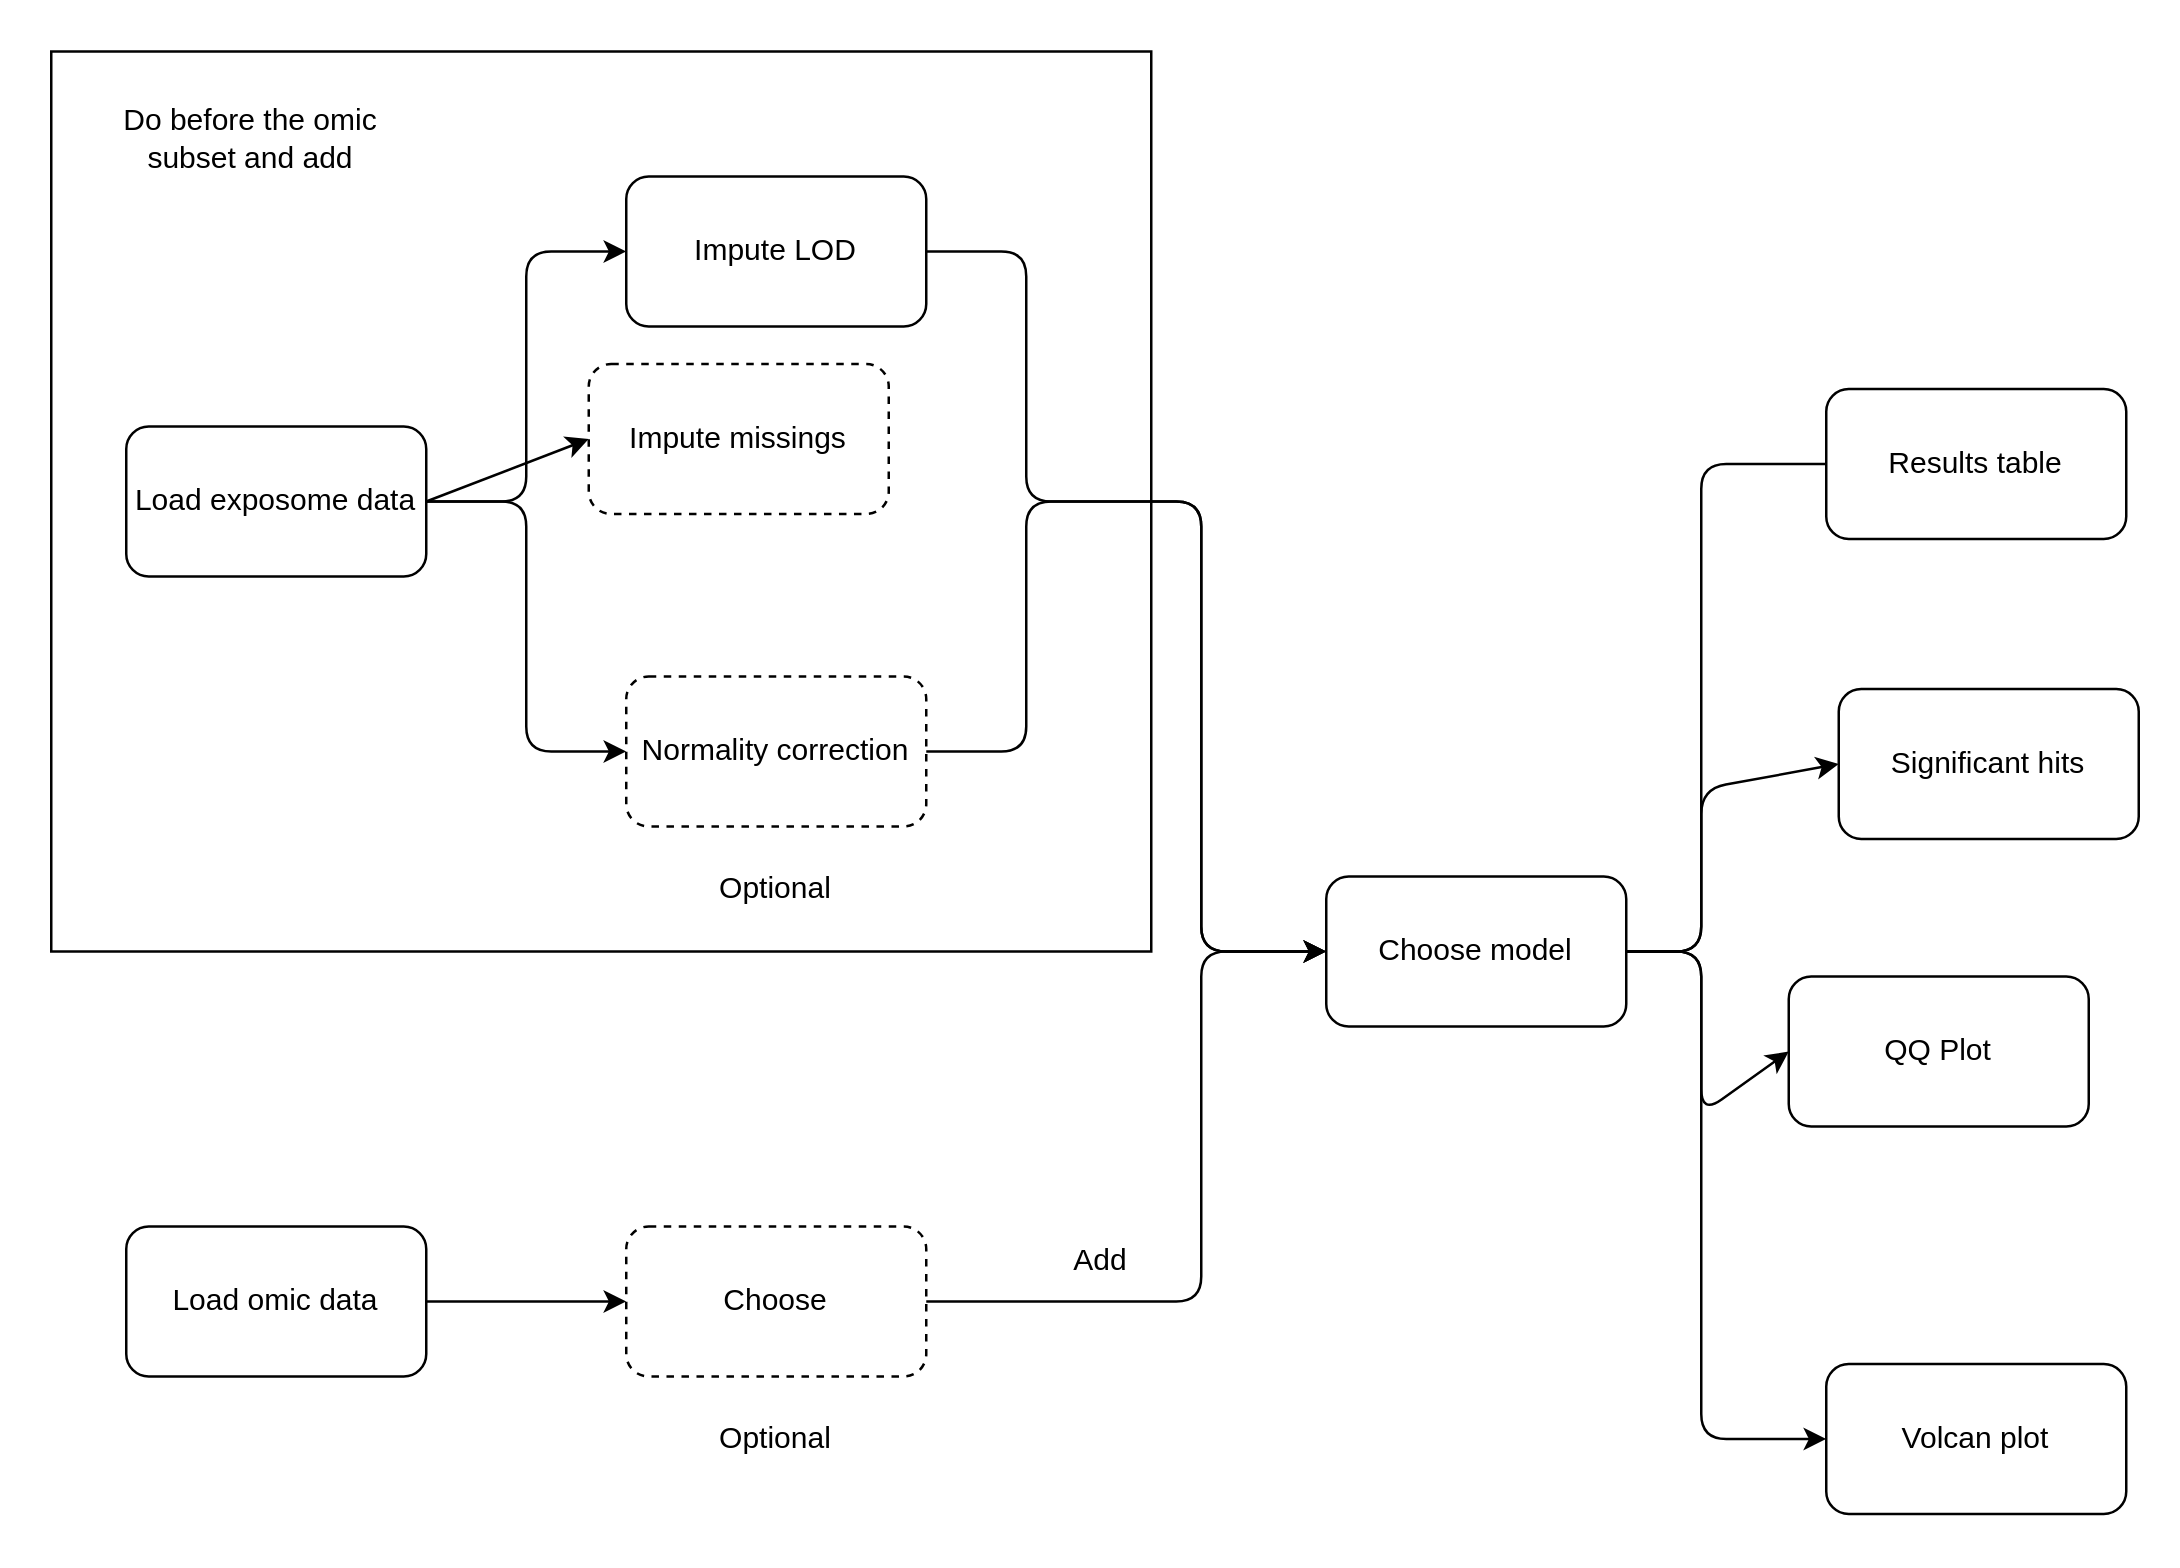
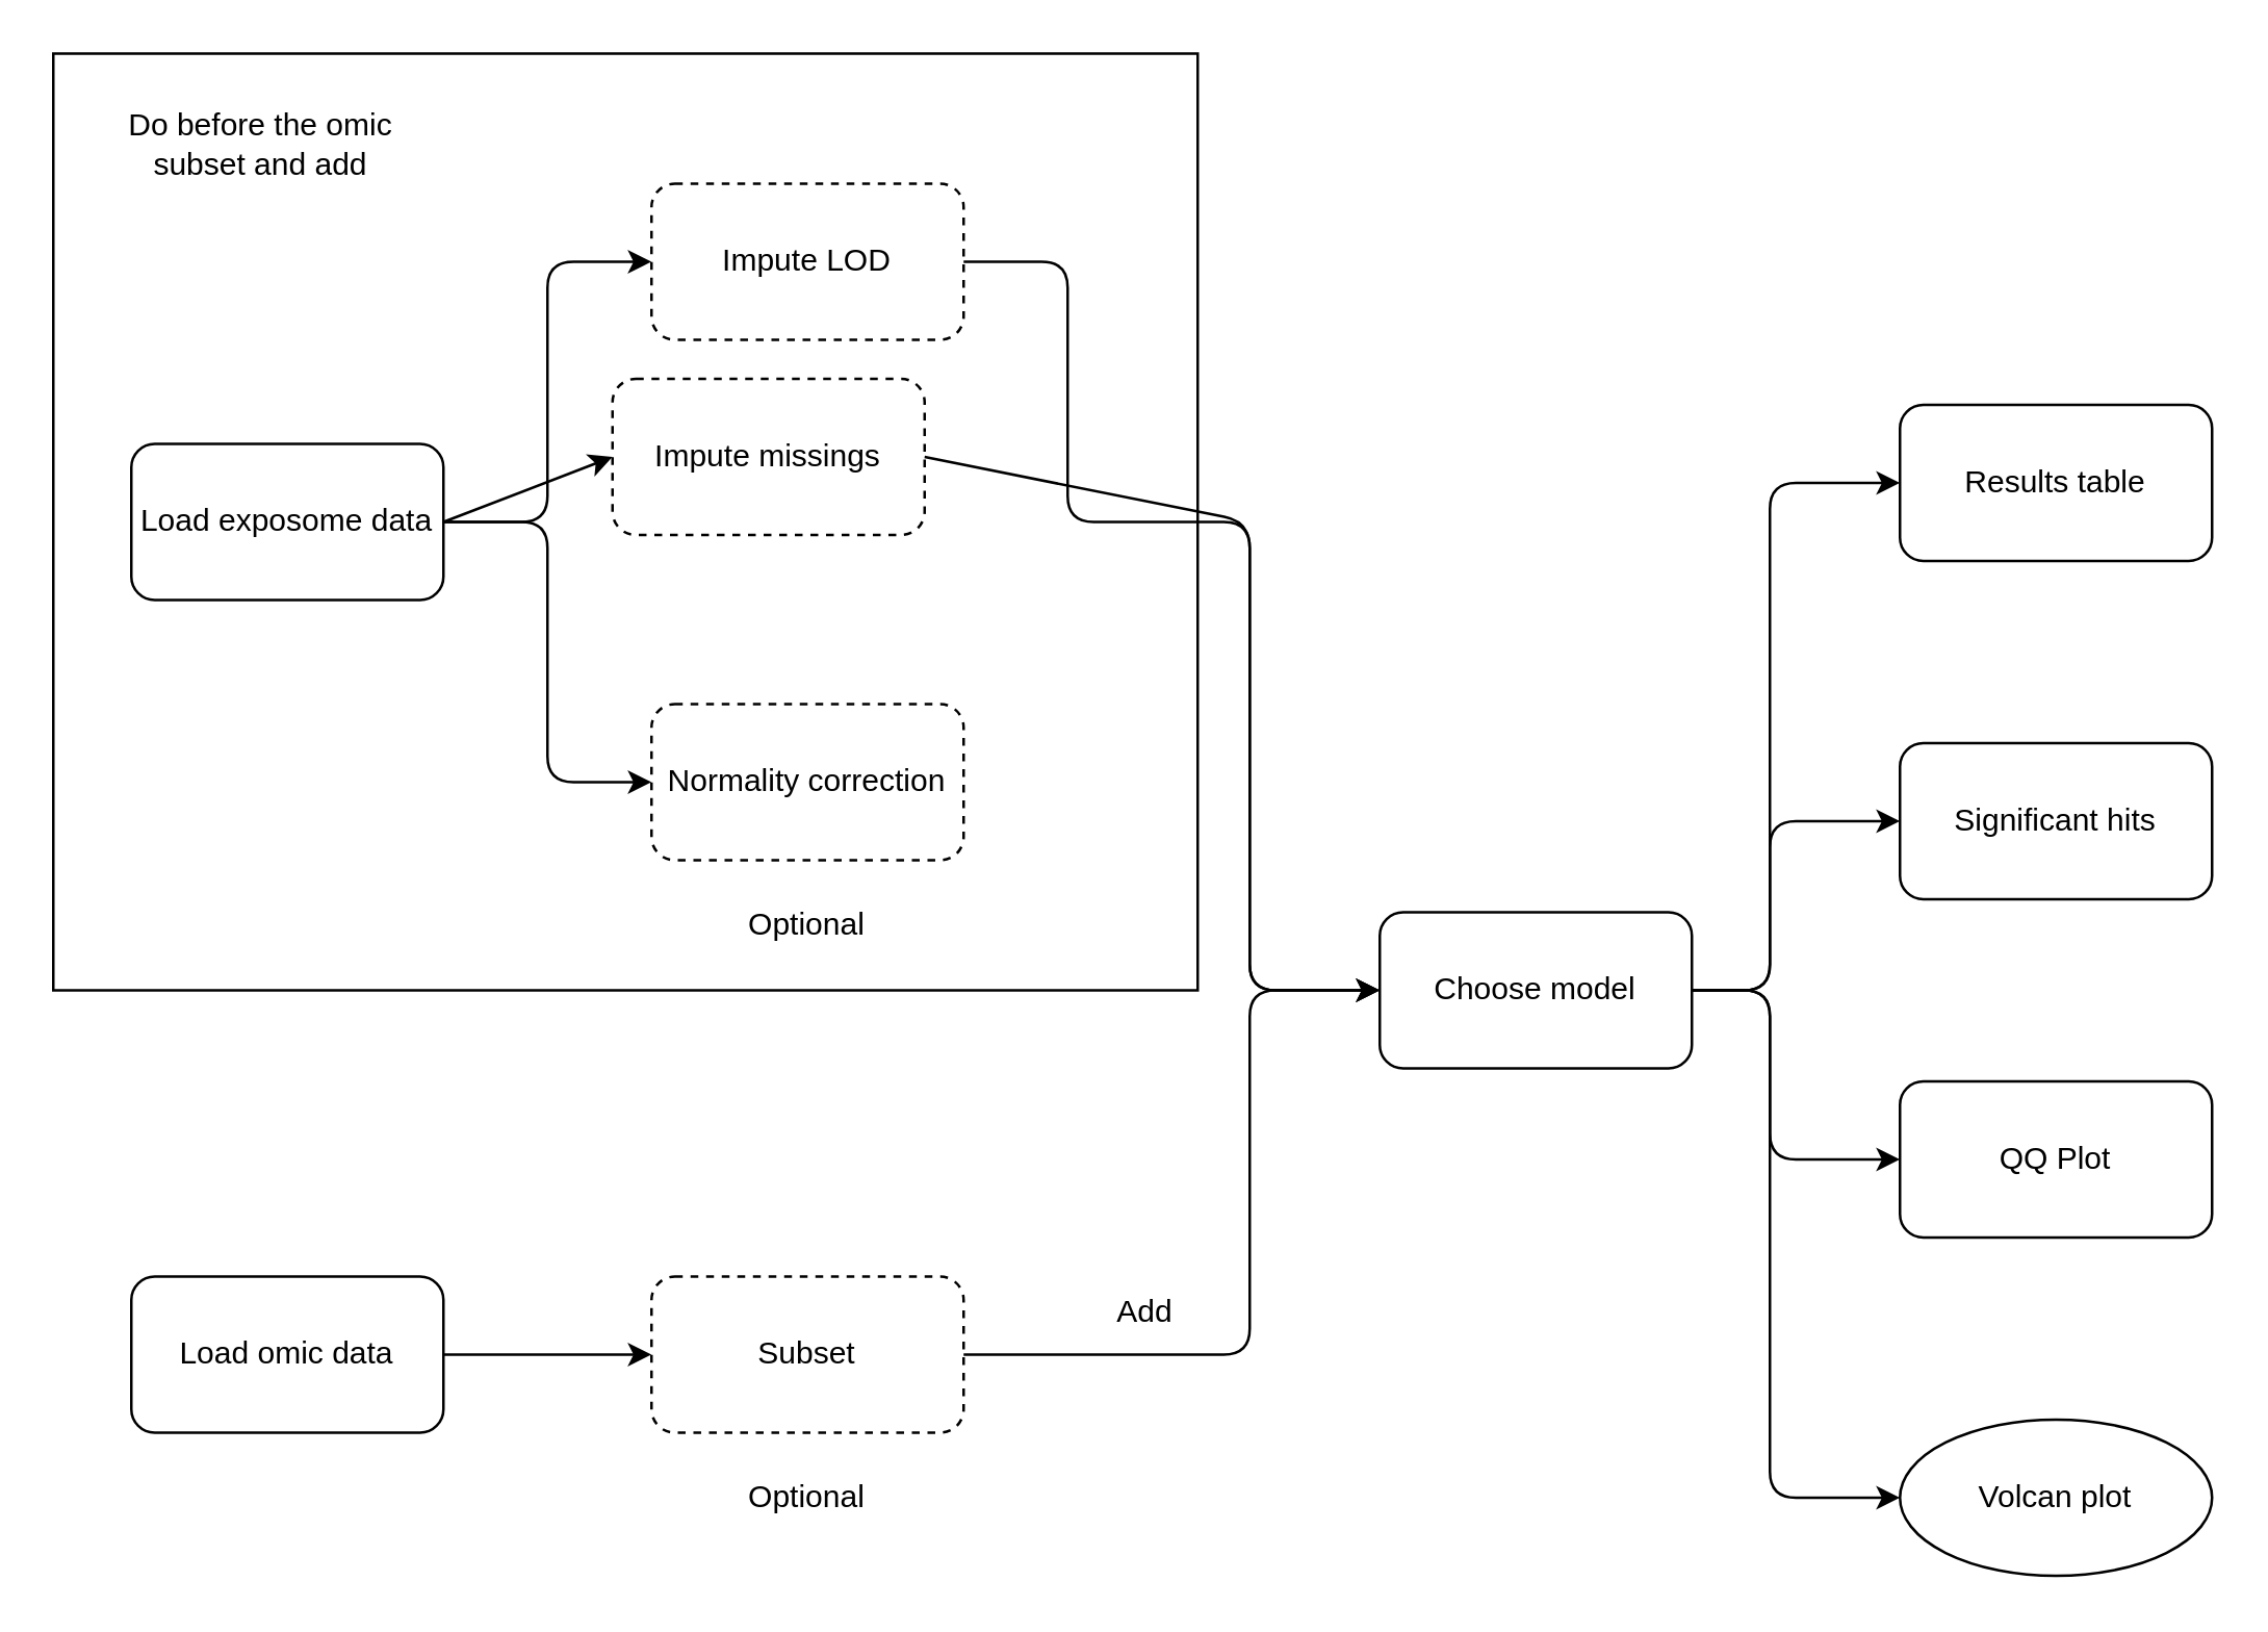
- <mxCell id="6" value="Impute LOD" style="rounded=1;whiteSpace=wrap;html=1;dashed=0;" parent="1" vertex="1"><mxGeometry x="250" y="70" width="120" height="60" as="geometry" /></mxCell>
+ <mxCell id="6" value="Impute LOD" style="rounded=1;whiteSpace=wrap;html=1;dashed=1;" parent="1" vertex="1"><mxGeometry x="250" y="70" width="120" height="60" as="geometry" /></mxCell>
- <mxCell id="25" value="" style="endArrow=none;html=1;exitX=1;exitY=0.5;exitDx=0;exitDy=0;entryX=0;entryY=0.5;entryDx=0;entryDy=0;" edge="1" parent="1" source="17" target="21"><mxGeometry width="50" height="50" relative="1" as="geometry"><mxPoint x="570" y="390" as="sourcePoint" /><mxPoint x="620" y="340" as="targetPoint" /><Array as="points"><mxPoint x="680" y="380" /><mxPoint x="680" y="185" /></Array></mxGeometry></mxCell>
+ <mxCell id="25" value="" style="endArrow=classic;html=1;exitX=1;exitY=0.5;exitDx=0;exitDy=0;entryX=0;entryY=0.5;entryDx=0;entryDy=0;" edge="1" parent="1" source="17" target="21"><mxGeometry width="50" height="50" relative="1" as="geometry"><mxPoint x="570" y="390" as="sourcePoint" /><mxPoint x="620" y="340" as="targetPoint" /><Array as="points"><mxPoint x="680" y="380" /><mxPoint x="680" y="185" /></Array></mxGeometry></mxCell>
+ <mxCell id="11" value="" style="endArrow=classic;html=1;exitX=1;exitY=0.5;exitDx=0;exitDy=0;entryX=0;entryY=0.5;entryDx=0;entryDy=0;" parent="1" source="4" target="17" edge="1"><mxGeometry width="50" height="50" relative="1" as="geometry"><mxPoint x="340" y="250" as="sourcePoint" /><mxPoint x="500" y="200" as="targetPoint" /><Array as="points"><mxPoint x="480" y="200" /><mxPoint x="480" y="380" /></Array></mxGeometry></mxCell>
- <mxCell id="12" value="" style="endArrow=classic;html=1;exitX=1;exitY=0.5;exitDx=0;exitDy=0;entryX=0;entryY=0.5;entryDx=0;entryDy=0;" parent="1" source="7" target="17" edge="1"><mxGeometry width="50" height="50" relative="1" as="geometry"><mxPoint x="340" y="250" as="sourcePoint" /><mxPoint x="500" y="200" as="targetPoint" /><Array as="points"><mxPoint x="410" y="300" /><mxPoint x="410" y="200" /><mxPoint x="480" y="200" /><mxPoint x="480" y="380" /></Array></mxGeometry></mxCell>
- <mxCell id="24" value="Significant hits" style="rounded=1;whiteSpace=wrap;html=1;" vertex="1" parent="1"><mxGeometry x="735" y="275" width="120" height="60" as="geometry" /></mxCell>
+ <mxCell id="24" value="Significant hits" style="rounded=1;whiteSpace=wrap;html=1;" vertex="1" parent="1"><mxGeometry x="730" y="285" width="120" height="60" as="geometry" /></mxCell>
- <mxCell id="23" value="QQ Plot" style="rounded=1;whiteSpace=wrap;html=1;" vertex="1" parent="1"><mxGeometry x="715" y="390" width="120" height="60" as="geometry" /></mxCell>
+ <mxCell id="23" value="QQ Plot" style="rounded=1;whiteSpace=wrap;html=1;" vertex="1" parent="1"><mxGeometry x="730" y="415" width="120" height="60" as="geometry" /></mxCell>
- <mxCell id="16" value="Choose" style="rounded=1;whiteSpace=wrap;html=1;dashed=1;" vertex="1" parent="1"><mxGeometry x="250" y="490" width="120" height="60" as="geometry" /></mxCell>
+ <mxCell id="16" value="Subset" style="rounded=1;whiteSpace=wrap;html=1;dashed=1;" vertex="1" parent="1"><mxGeometry x="250" y="490" width="120" height="60" as="geometry" /></mxCell>
- <mxCell id="22" value="Volcan plot" style="rounded=1;whiteSpace=wrap;html=1;" vertex="1" parent="1"><mxGeometry x="730" y="545" width="120" height="60" as="geometry" /></mxCell>
+ <mxCell id="22" value="Volcan plot" style="ellipse;whiteSpace=wrap;html=1;" vertex="1" parent="1"><mxGeometry x="730" y="545" width="120" height="60" as="geometry" /></mxCell>
